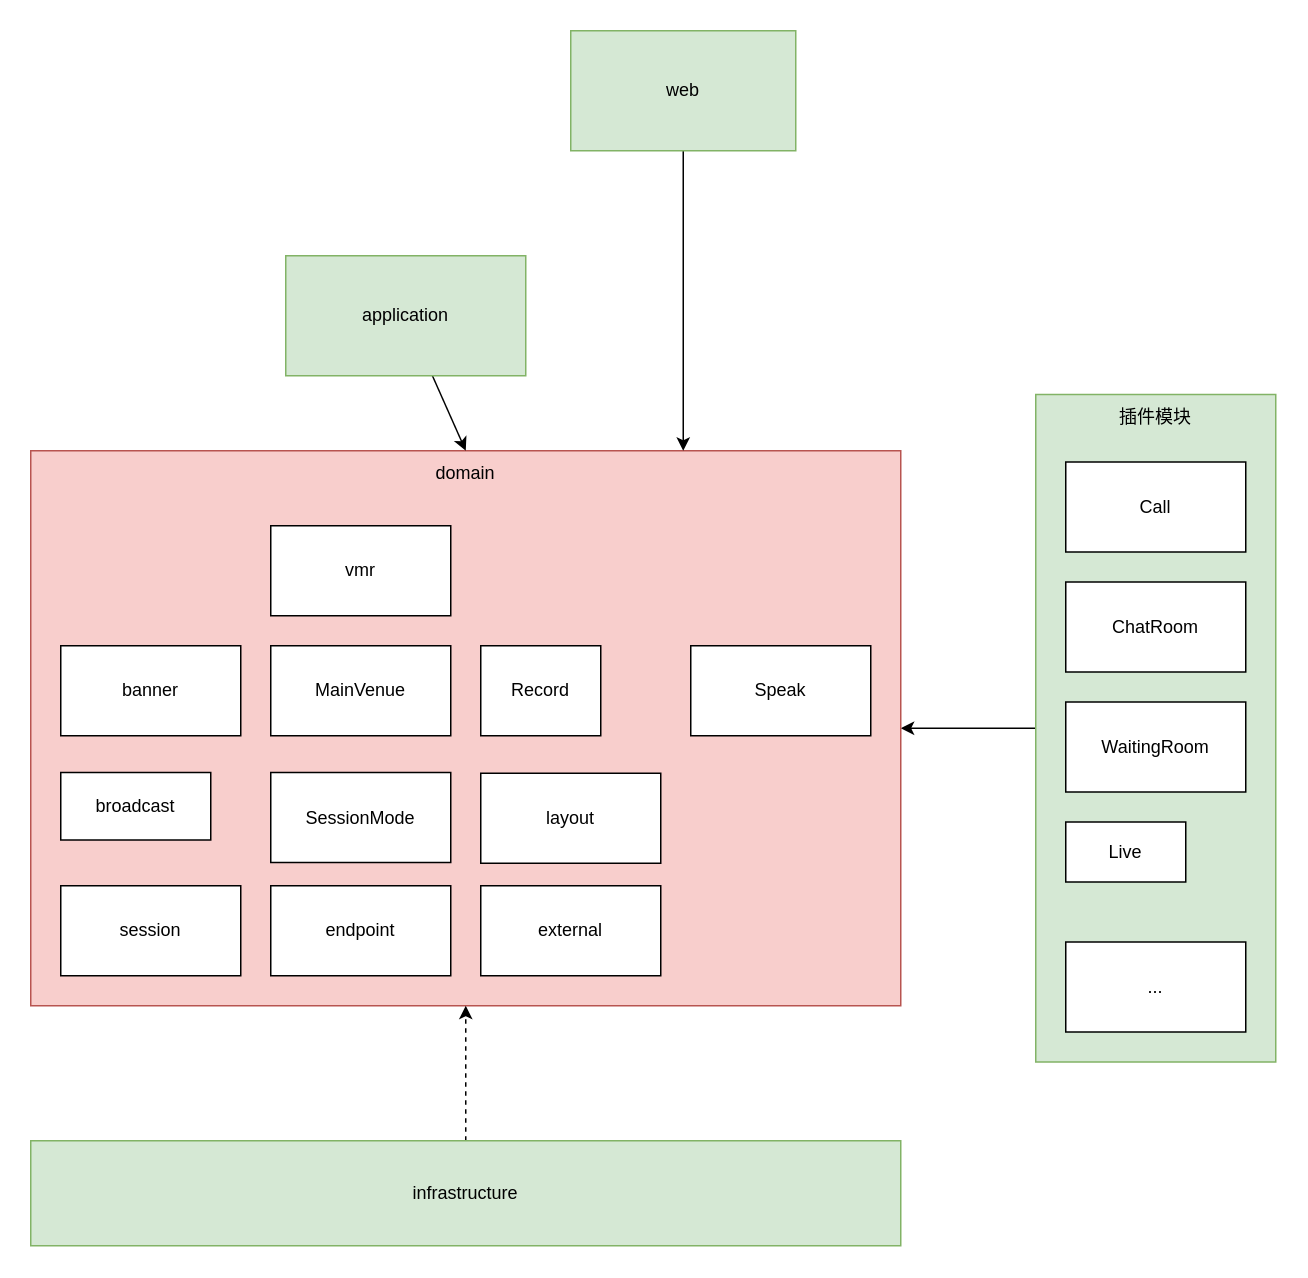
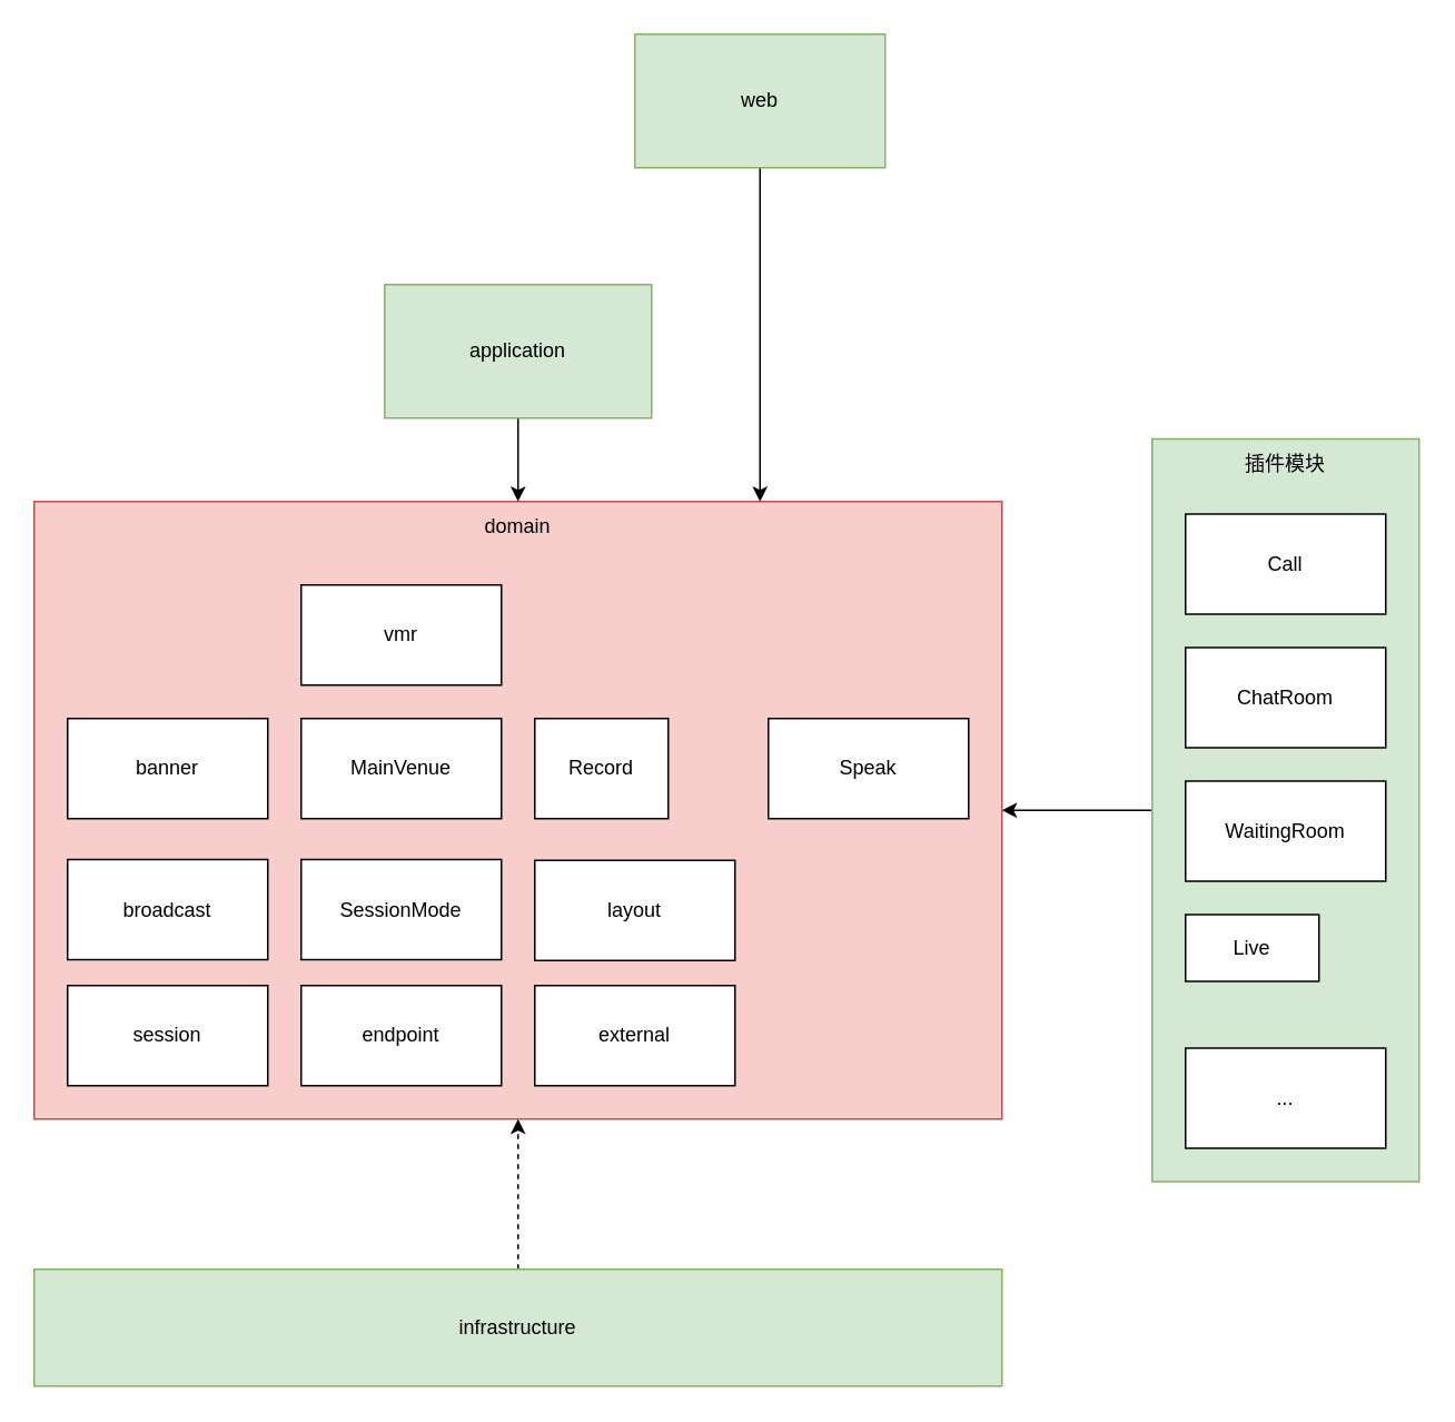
- <mxCell id="6" value="application" style="rounded=0;whiteSpace=wrap;html=1;fillColor=#d5e8d4;strokeColor=#82b366;" vertex="1" parent="1"><mxGeometry x="190" y="170" width="160" height="80" as="geometry" /></mxCell>
+ <mxCell id="6" value="application" style="rounded=0;whiteSpace=wrap;html=1;fillColor=#d5e8d4;strokeColor=#82b366;" vertex="1" parent="1"><mxGeometry x="230" y="170" width="160" height="80" as="geometry" /></mxCell>
- <mxCell id="18" value="broadcast" style="rounded=0;whiteSpace=wrap;html=1;" vertex="1" parent="1"><mxGeometry x="40" y="514.5" width="100" height="45" as="geometry" /></mxCell>
+ <mxCell id="18" value="broadcast" style="rounded=0;whiteSpace=wrap;html=1;" vertex="1" parent="1"><mxGeometry x="40" y="514.5" width="120" height="60" as="geometry" /></mxCell>
